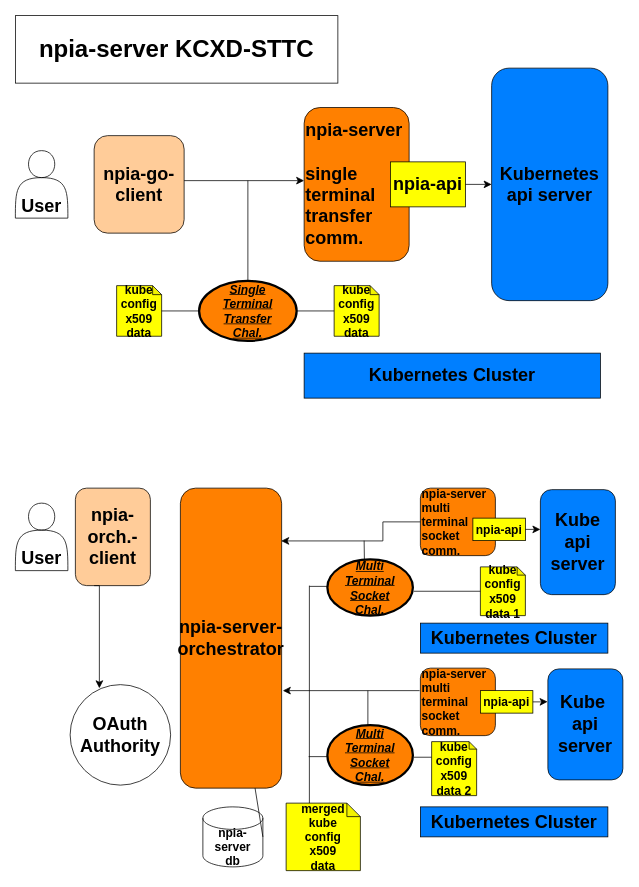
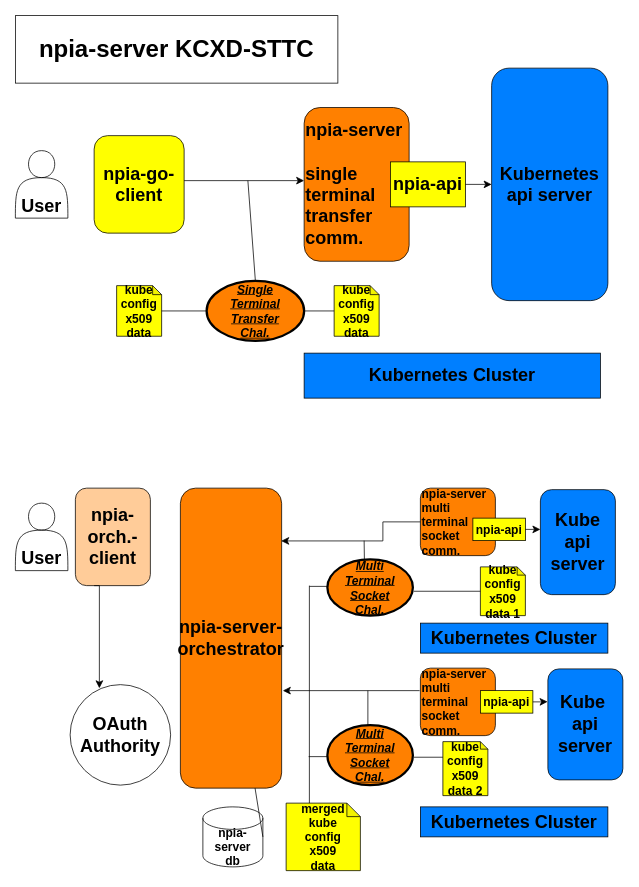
- <mxCell id="4" value="npia-go-client" style="rounded=1;whiteSpace=wrap;html=1;fontStyle=1;fontSize=24;fillColor=#FFCC99;" parent="1" vertex="1"><mxGeometry x="125" y="180" width="120" height="130" as="geometry" /></mxCell>
+ <mxCell id="4" value="npia-go-client" style="rounded=1;whiteSpace=wrap;html=1;fontStyle=1;fontSize=24;fillColor=#ffff00;" parent="1" vertex="1"><mxGeometry x="125" y="180" width="120" height="130" as="geometry" /></mxCell>
- <mxCell id="34" value="Single&lt;br style=&quot;font-size: 16px;&quot;&gt;Terminal&lt;br style=&quot;font-size: 16px;&quot;&gt;Transfer&lt;br style=&quot;font-size: 16px;&quot;&gt;Chal." style="ellipse;whiteSpace=wrap;html=1;fontStyle=7;fontSize=16;fillColor=#FF8000;perimeterSpacing=0;strokeWidth=3;" parent="1" vertex="1"><mxGeometry x="265" y="373.75" width="130" height="80" as="geometry" /></mxCell>
+ <mxCell id="34" value="Single&lt;br style=&quot;font-size: 16px;&quot;&gt;Terminal&lt;br style=&quot;font-size: 16px;&quot;&gt;Transfer&lt;br style=&quot;font-size: 16px;&quot;&gt;Chal." style="ellipse;whiteSpace=wrap;html=1;fontStyle=7;fontSize=16;fillColor=#FF8000;perimeterSpacing=0;strokeWidth=3;" parent="1" vertex="1"><mxGeometry x="275" y="373.75" width="130" height="80" as="geometry" /></mxCell>
- <mxCell id="26" value="kube&lt;br&gt;config&lt;br&gt;x509&lt;br&gt;data 2" style="shape=note;whiteSpace=wrap;html=1;backgroundOutline=1;darkOpacity=0.05;size=10;fontStyle=1;fontSize=16;fillColor=#FFFF00;" parent="1" vertex="1"><mxGeometry x="575" y="988" width="60" height="72" as="geometry" /></mxCell>
+ <mxCell id="26" value="kube&lt;br&gt;config&lt;br&gt;x509&lt;br&gt;data 2" style="shape=note;whiteSpace=wrap;html=1;backgroundOutline=1;darkOpacity=0.05;size=10;fontStyle=1;fontSize=16;fillColor=#FFFF00;" parent="1" vertex="1"><mxGeometry x="590" y="988" width="60" height="72" as="geometry" /></mxCell>
